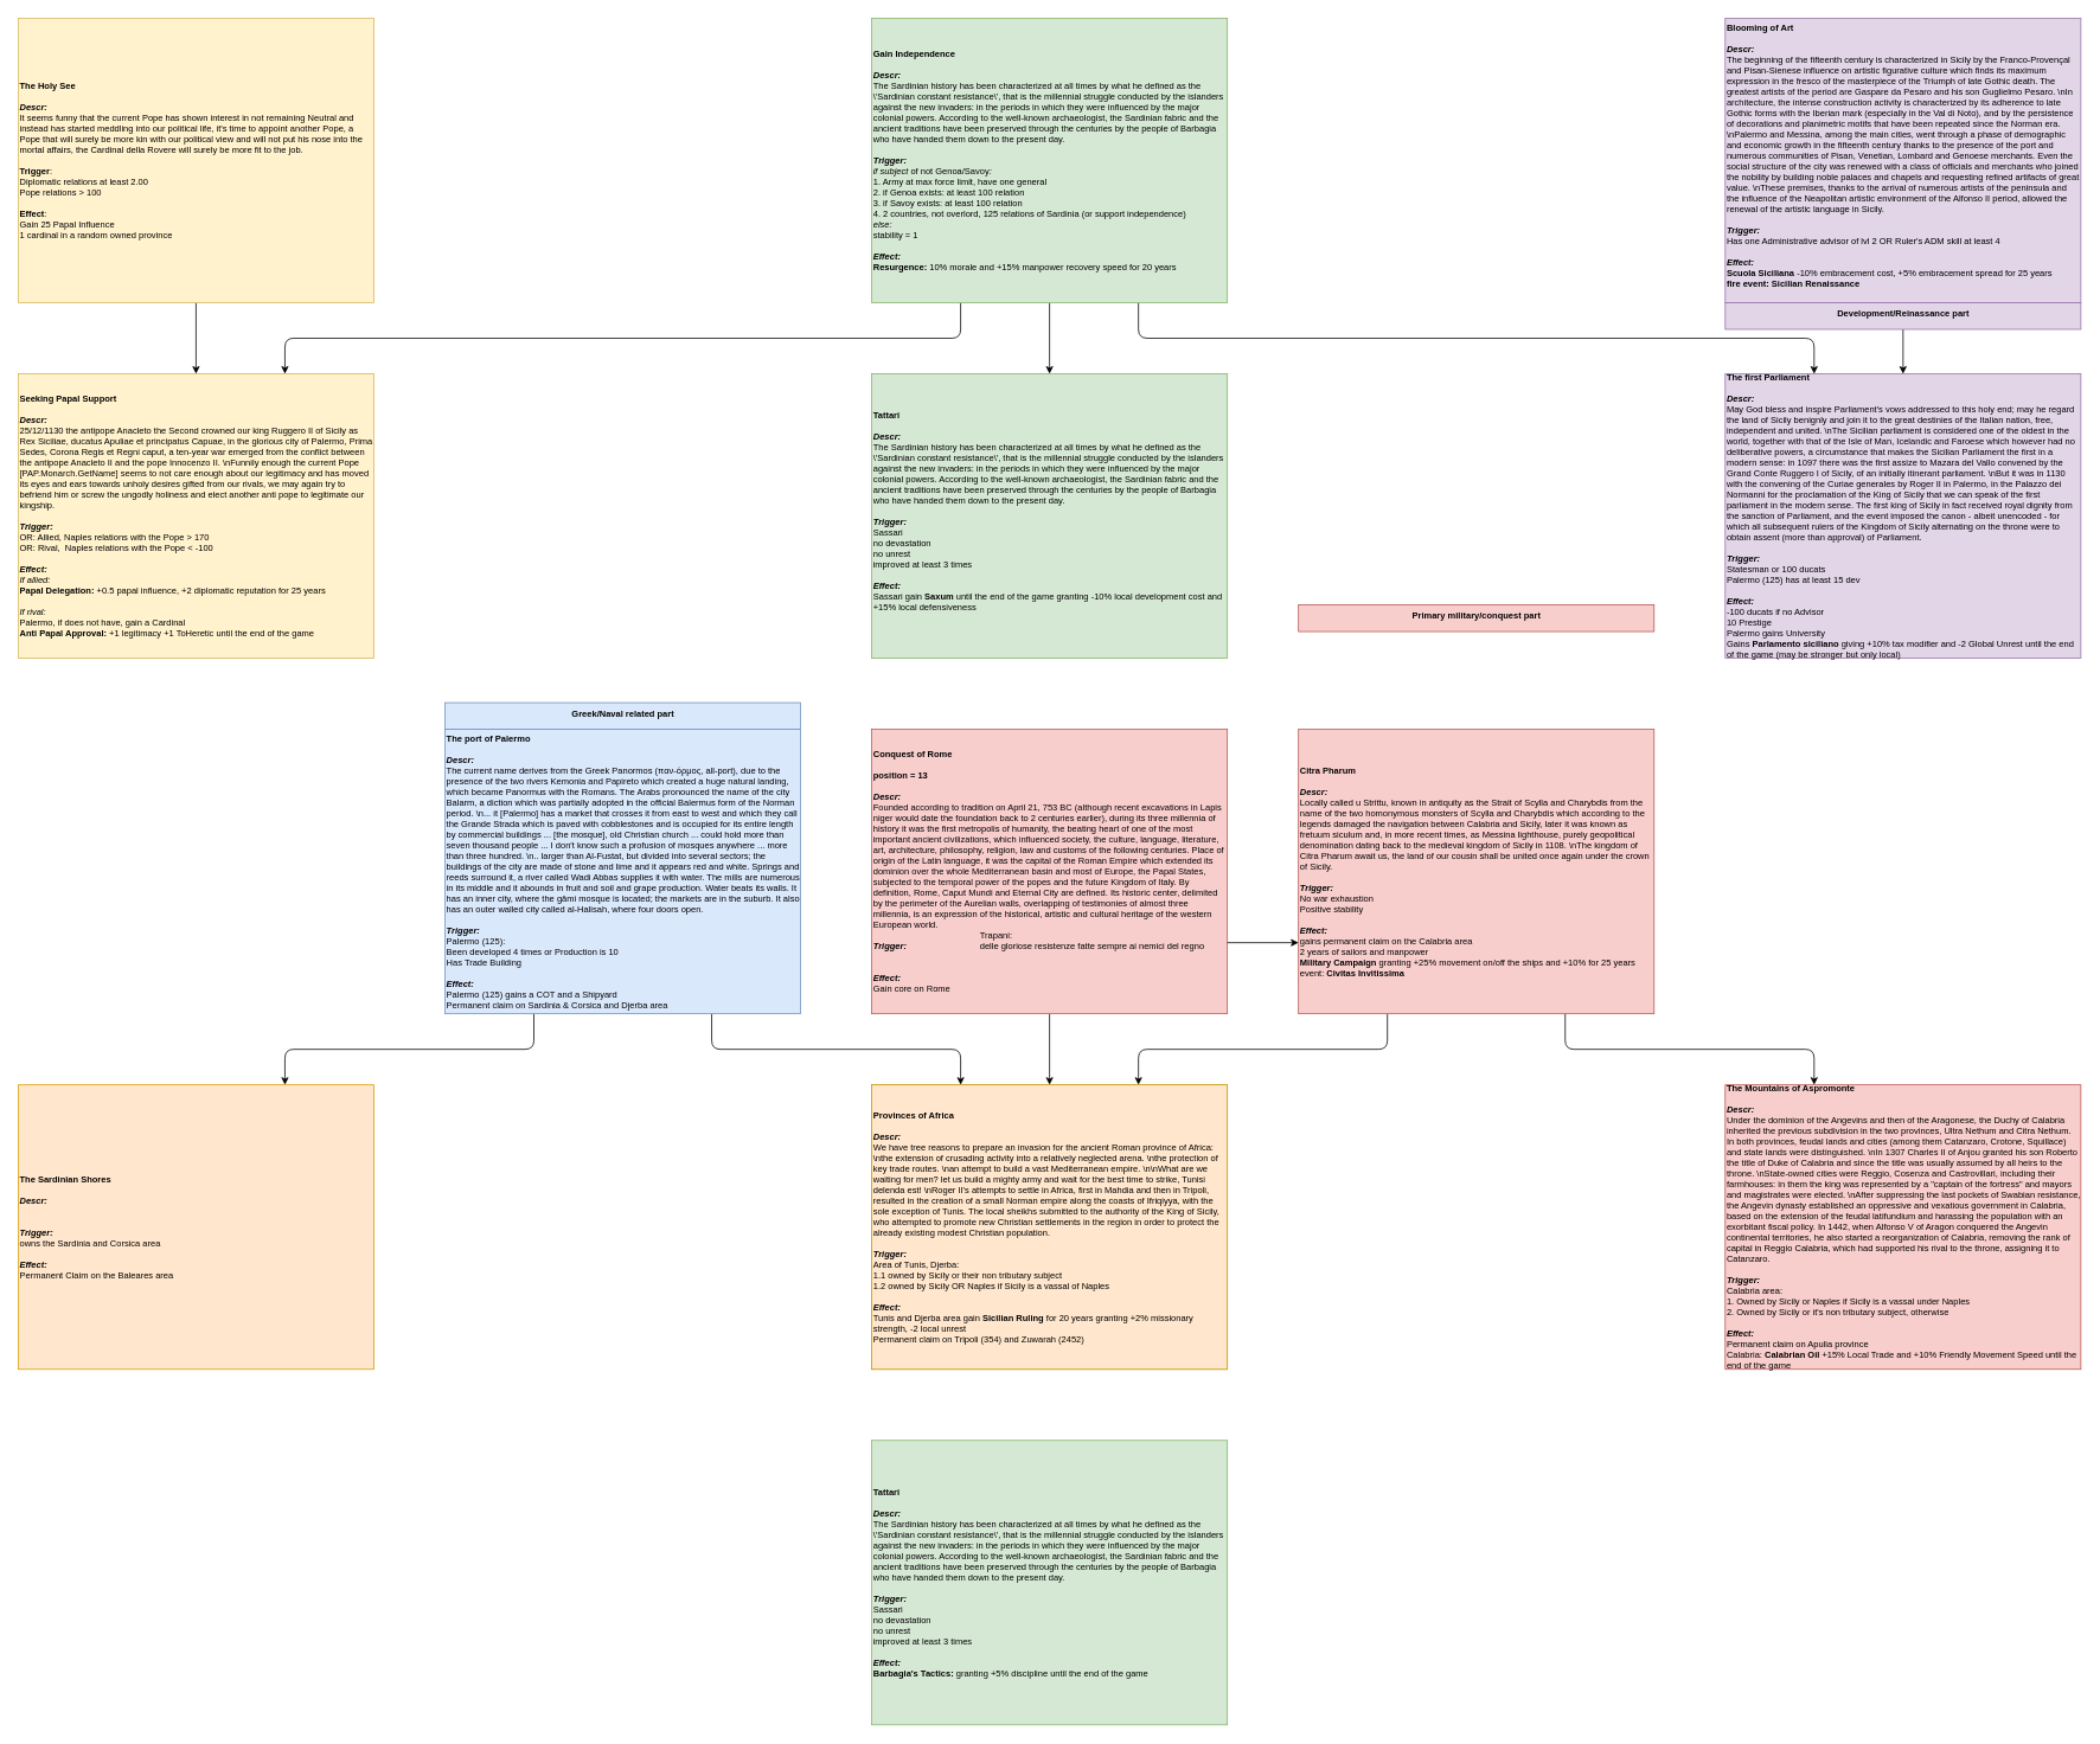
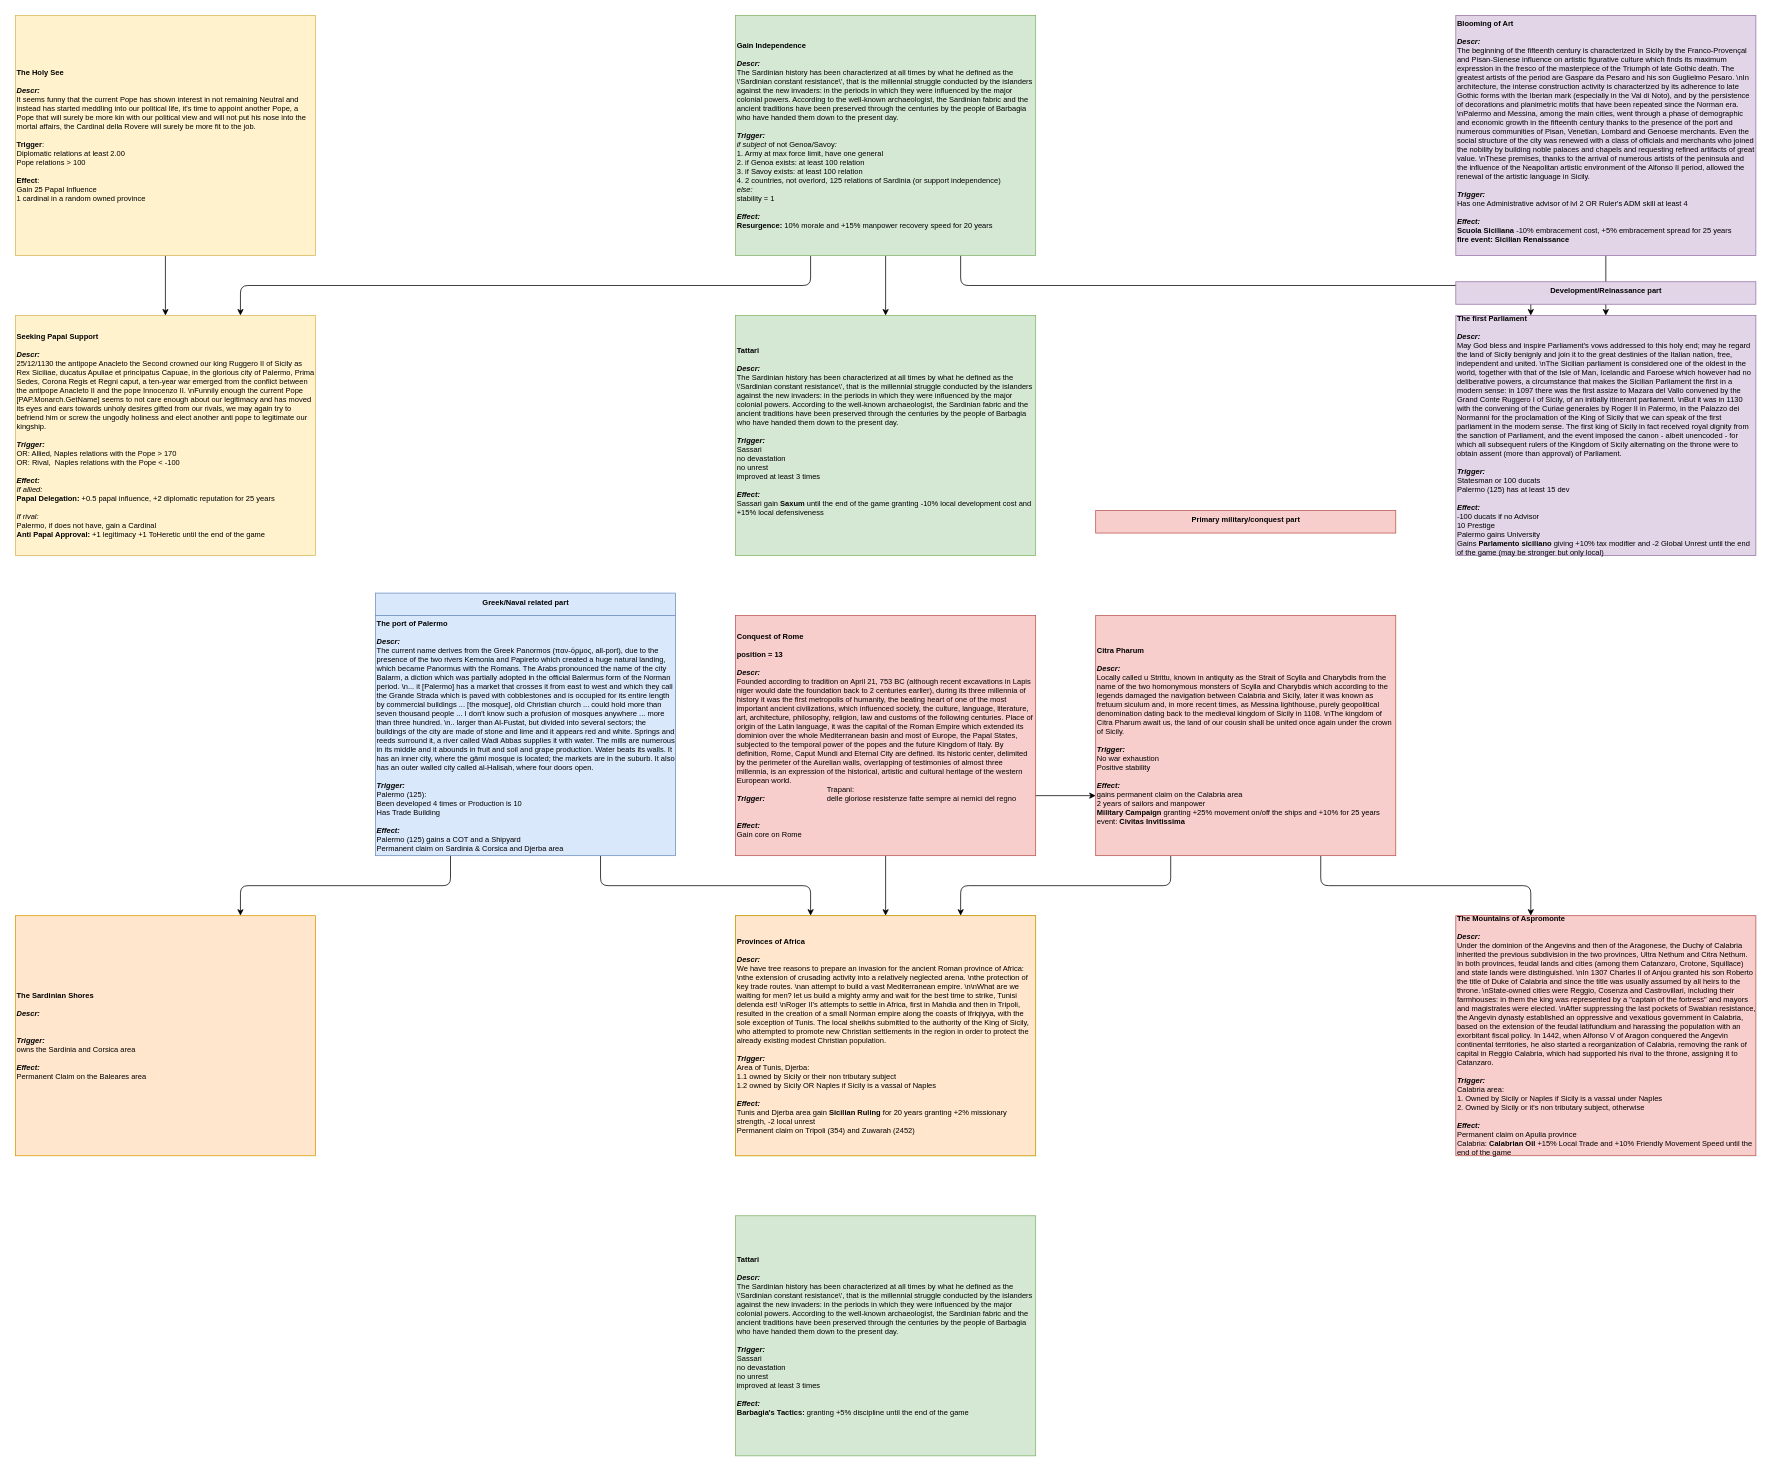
- <mxCell id="28" value="Development/Reinassance part" style="text;html=1;fontSize=10;fontStyle=1;align=center;fillColor=#e1d5e7;strokeColor=#9673a6;fontColor=#000000;" vertex="1" parent="1"><mxGeometry x="1940" y="340" width="400" height="30" as="geometry" /></mxCell>
+ <mxCell id="28" value="Development/Reinassance part" style="text;html=1;fontSize=10;fontStyle=1;align=center;fillColor=#e1d5e7;strokeColor=#9673a6;fontColor=#000000;" vertex="1" parent="1"><mxGeometry x="1940" y="375" width="400" height="30" as="geometry" /></mxCell>
